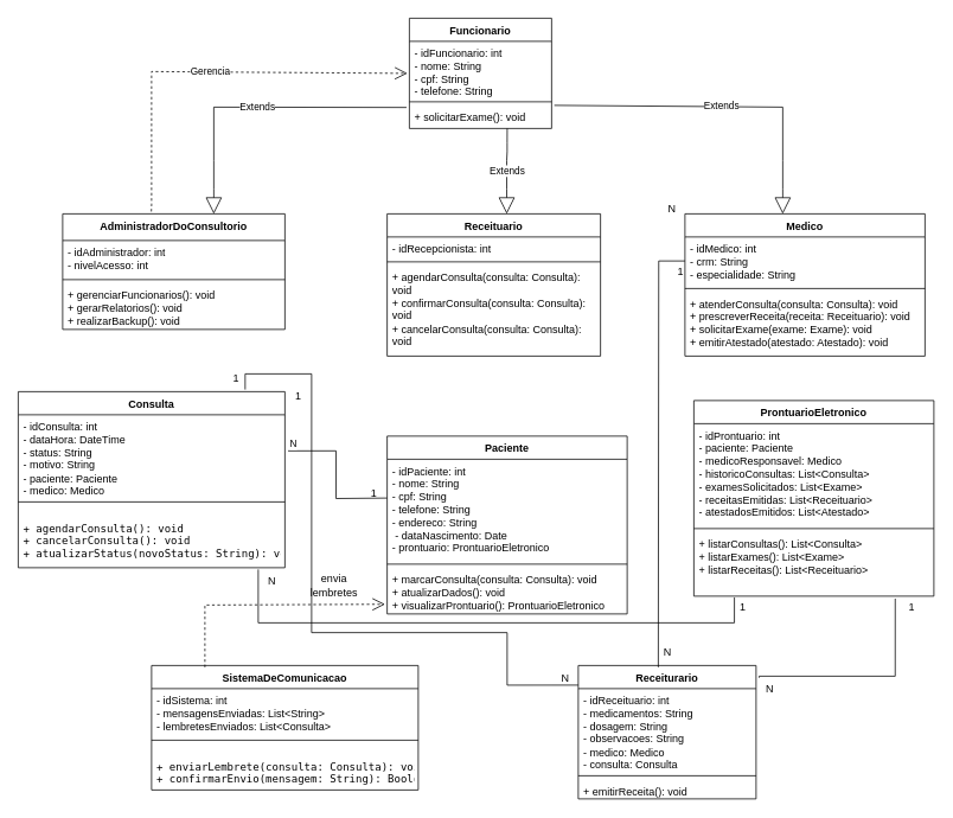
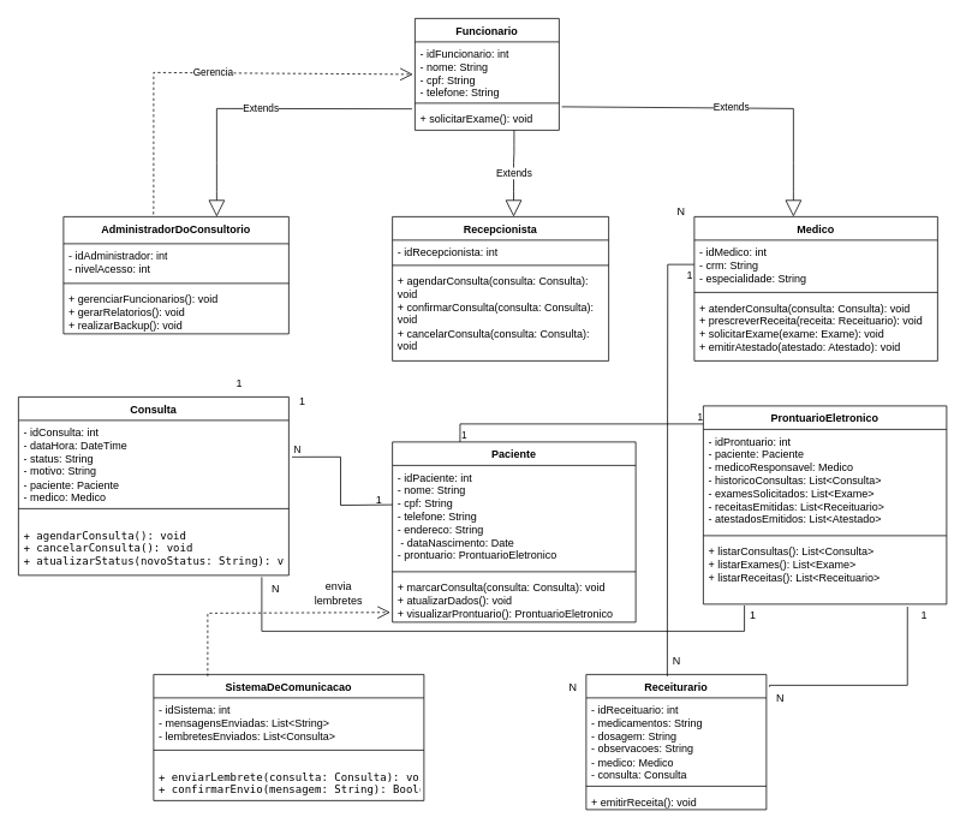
- <mxCell id="6" value="Receituario" style="swimlane;fontStyle=1;align=center;verticalAlign=top;childLayout=stackLayout;horizontal=1;startSize=26;horizontalStack=0;resizeParent=1;resizeParentMax=0;resizeLast=0;collapsible=1;marginBottom=0;whiteSpace=wrap;html=1;" vertex="1" parent="1"><mxGeometry x="435" y="240" width="240" height="160" as="geometry"><mxRectangle x="353" y="70" width="120" height="30" as="alternateBounds" /></mxGeometry></mxCell>
+ <mxCell id="6" value="Recepcionista" style="swimlane;fontStyle=1;align=center;verticalAlign=top;childLayout=stackLayout;horizontal=1;startSize=26;horizontalStack=0;resizeParent=1;resizeParentMax=0;resizeLast=0;collapsible=1;marginBottom=0;whiteSpace=wrap;html=1;" vertex="1" parent="1"><mxGeometry x="435" y="240" width="240" height="160" as="geometry"><mxRectangle x="353" y="70" width="120" height="30" as="alternateBounds" /></mxGeometry></mxCell>
+ <mxCell id="47" value="" style="endArrow=none;html=1;edgeStyle=orthogonalEdgeStyle;rounded=0;exitX=0.278;exitY=0;exitDx=0;exitDy=0;exitPerimeter=0;entryX=0;entryY=0.091;entryDx=0;entryDy=0;entryPerimeter=0;" edge="1" parent="1" source="2" target="22"><mxGeometry relative="1" as="geometry"><mxPoint x="510" y="414.98" as="sourcePoint" /><mxPoint x="670" y="414.98" as="targetPoint" /><Array as="points"><mxPoint x="510" y="470" /></Array></mxGeometry></mxCell>
+ <mxCell id="48" value="1" style="edgeLabel;resizable=0;html=1;align=left;verticalAlign=bottom;" connectable="0" vertex="1" parent="47"><mxGeometry x="-1" relative="1" as="geometry" /></mxCell>
+ <mxCell id="49" value="1" style="edgeLabel;resizable=0;html=1;align=right;verticalAlign=bottom;" connectable="0" vertex="1" parent="47"><mxGeometry x="1" relative="1" as="geometry" /></mxCell>
- <mxCell id="43" value="" style="endArrow=none;html=1;edgeStyle=orthogonalEdgeStyle;rounded=0;entryX=0;entryY=0.147;entryDx=0;entryDy=0;entryPerimeter=0;exitX=0.851;exitY=-0.012;exitDx=0;exitDy=0;exitPerimeter=0;" edge="1" parent="1" source="18" target="26"><mxGeometry relative="1" as="geometry"><mxPoint x="280" y="410" as="sourcePoint" /><mxPoint x="630" y="770" as="targetPoint" /><Array as="points"><mxPoint x="275" y="420" /><mxPoint x="350" y="420" /><mxPoint x="350" y="711" /><mxPoint x="570" y="711" /><mxPoint x="570" y="770" /></Array></mxGeometry></mxCell>
